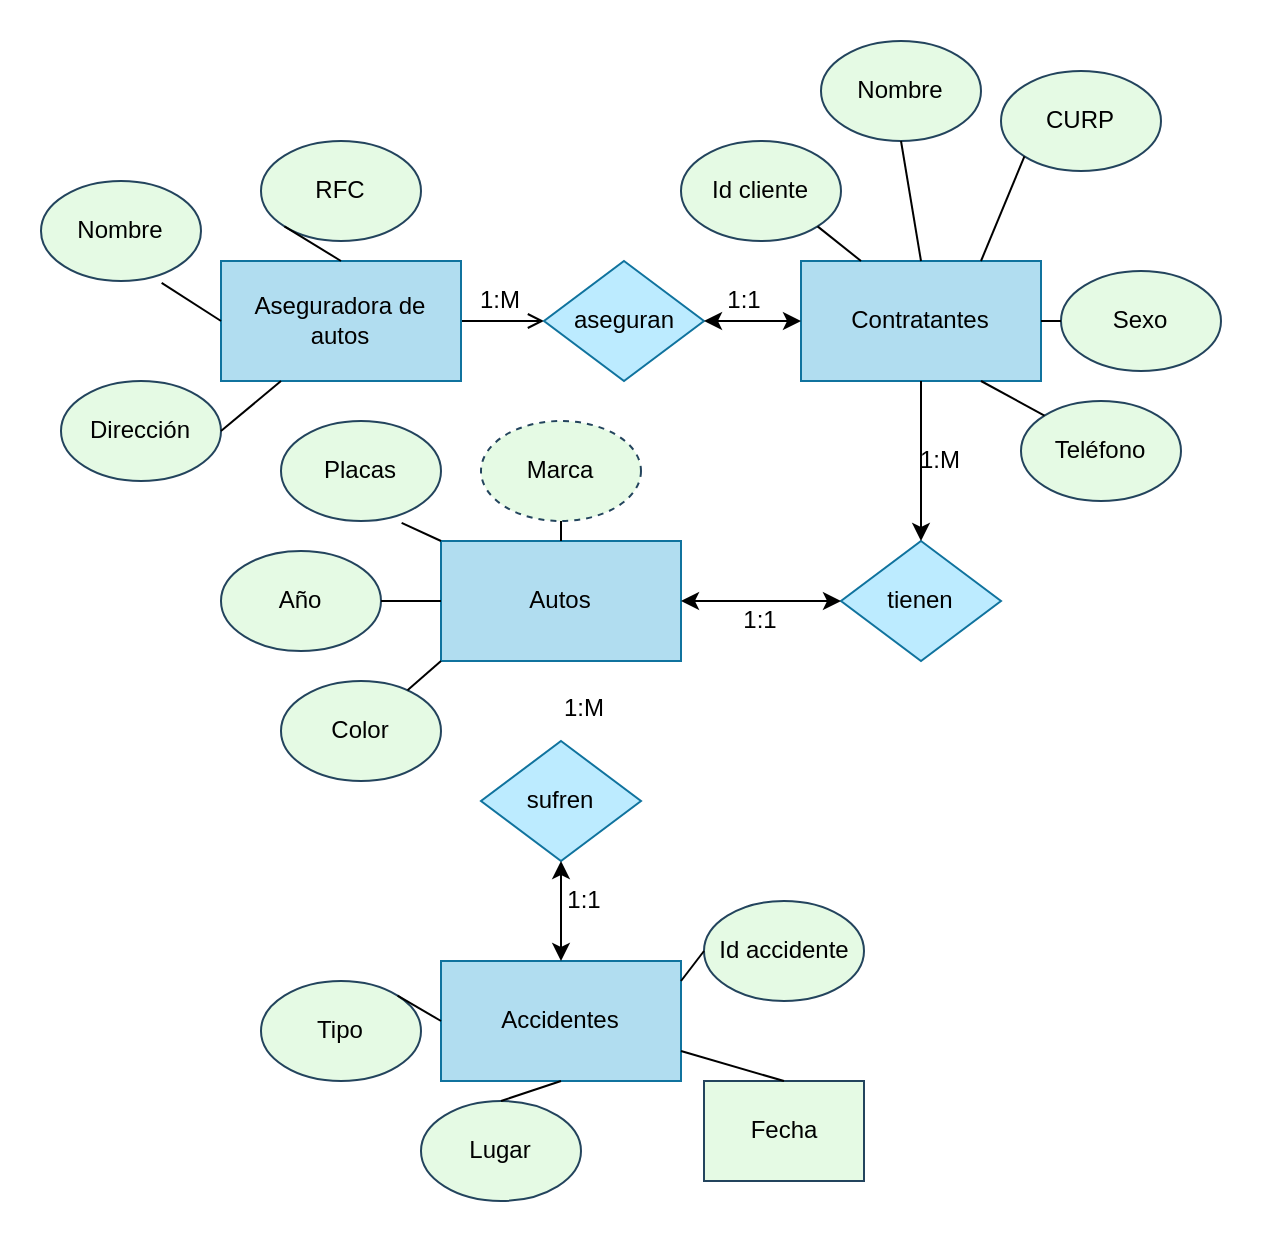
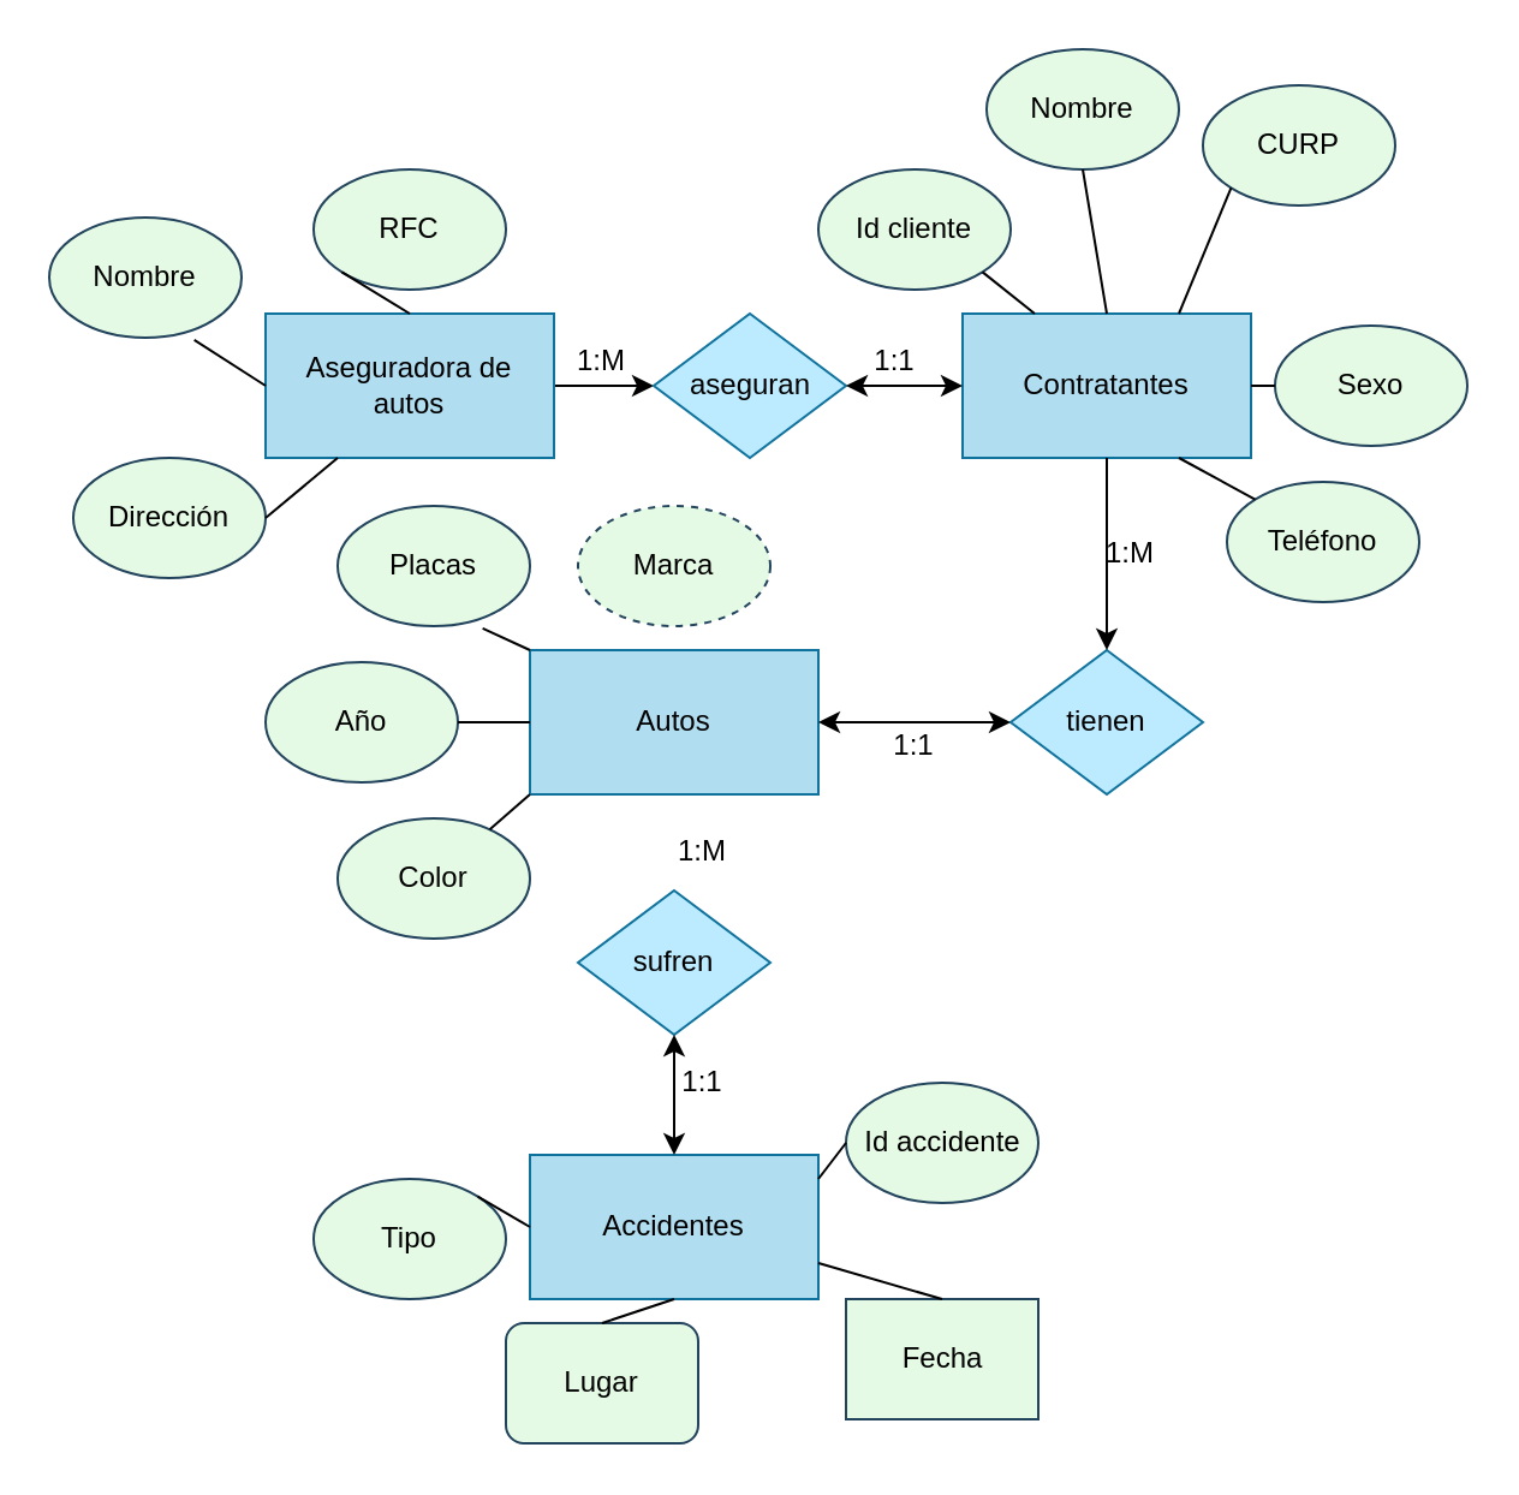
- <mxCell id="2" value="" style="edgeStyle=orthogonalEdgeStyle;rounded=0;orthogonalLoop=1;jettySize=auto;html=1;endArrow=open;" edge="1" parent="1" source="3" target="7"><mxGeometry relative="1" as="geometry" /></mxCell>
+ <mxCell id="2" value="" style="edgeStyle=orthogonalEdgeStyle;rounded=0;orthogonalLoop=1;jettySize=auto;html=1;" edge="1" parent="1" source="3" target="7"><mxGeometry relative="1" as="geometry" /></mxCell>
- <mxCell id="41" value="" style="endArrow=none;html=1;entryX=0.5;entryY=0;entryDx=0;entryDy=0;exitX=0.5;exitY=1;exitDx=0;exitDy=0;" edge="1" parent="1" source="32" target="5"><mxGeometry width="50" height="50" relative="1" as="geometry"><mxPoint x="290" y="300" as="sourcePoint" /><mxPoint x="340" y="250" as="targetPoint" /></mxGeometry></mxCell>
- <mxCell id="37" value="Lugar" style="ellipse;whiteSpace=wrap;html=1;strokeColor=#23445d;fillColor=#E5FAE4;" vertex="1" parent="1"><mxGeometry x="210" y="550" width="80" height="50" as="geometry" /></mxCell>
+ <mxCell id="37" value="Lugar" style="whiteSpace=wrap;html=1;strokeColor=#23445d;fillColor=#E5FAE4;rounded=1;" vertex="1" parent="1"><mxGeometry x="210" y="550" width="80" height="50" as="geometry" /></mxCell>
